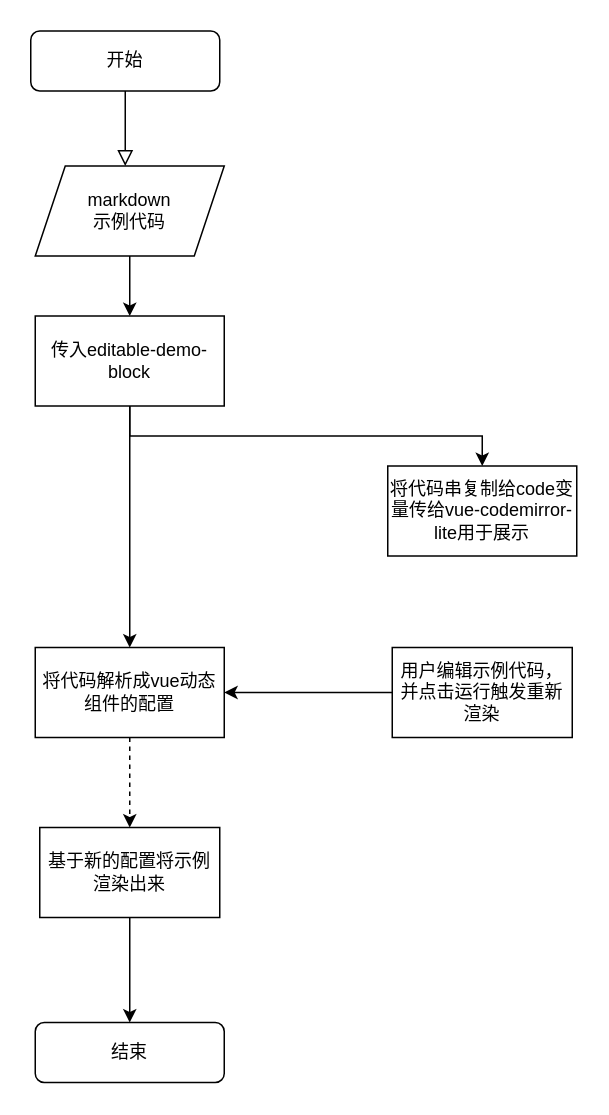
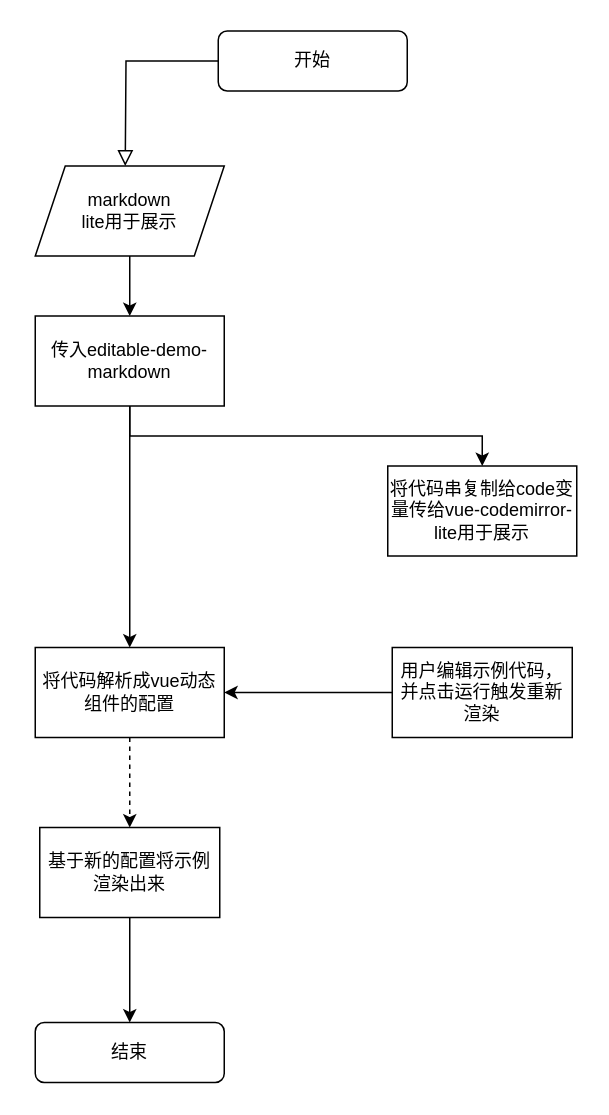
- <mxCell id="3" value="开始" style="rounded=1;whiteSpace=wrap;html=1;fontSize=12;glass=0;strokeWidth=1;shadow=0;" parent="1" vertex="1"><mxGeometry x="20" y="20" width="126" height="40" as="geometry" /></mxCell>
+ <mxCell id="3" value="开始" style="rounded=1;whiteSpace=wrap;html=1;fontSize=12;glass=0;strokeWidth=1;shadow=0;" parent="1" vertex="1"><mxGeometry x="145" y="20" width="126" height="40" as="geometry" /></mxCell>
- <mxCell id="6" value="markdown&lt;br&gt;示例代码" style="shape=parallelogram;perimeter=parallelogramPerimeter;whiteSpace=wrap;html=1;fixedSize=1;" vertex="1" parent="1"><mxGeometry x="23" y="110" width="126" height="60" as="geometry" /></mxCell>
+ <mxCell id="6" value="markdown&lt;br&gt;lite用于展示" style="shape=parallelogram;perimeter=parallelogramPerimeter;whiteSpace=wrap;html=1;fixedSize=1;" vertex="1" parent="1"><mxGeometry x="23" y="110" width="126" height="60" as="geometry" /></mxCell>
- <mxCell id="8" value="传入editable-demo-block" style="rounded=0;whiteSpace=wrap;html=1;" vertex="1" parent="1"><mxGeometry x="23" y="210" width="126" height="60" as="geometry" /></mxCell>
+ <mxCell id="8" value="传入editable-demo-markdown" style="rounded=0;whiteSpace=wrap;html=1;" vertex="1" parent="1"><mxGeometry x="23" y="210" width="126" height="60" as="geometry" /></mxCell>
